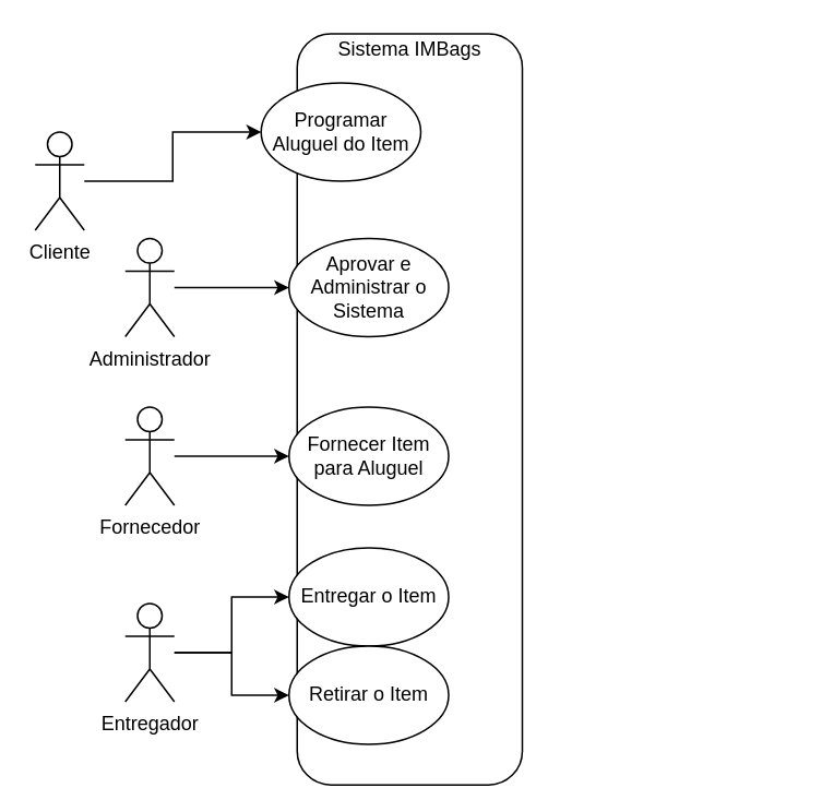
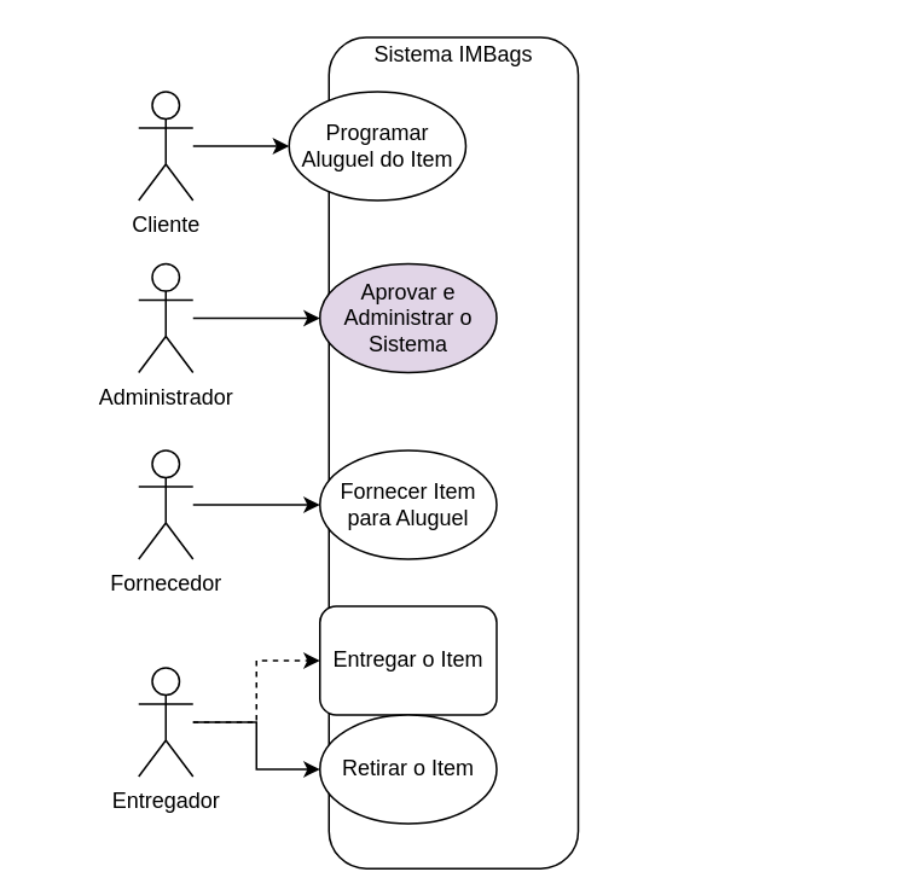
- <mxCell id="3" value="Cliente" style="shape=umlActor;verticalLabelPosition=bottom;verticalAlign=top;html=1;outlineConnect=0;" vertex="1" parent="1"><mxGeometry x="21" y="80" width="30" height="60" as="geometry" /></mxCell>
+ <mxCell id="3" value="Cliente" style="shape=umlActor;verticalLabelPosition=bottom;verticalAlign=top;html=1;outlineConnect=0;" vertex="1" parent="1"><mxGeometry x="76" y="50" width="30" height="60" as="geometry" /></mxCell>
- <mxCell id="14" value="Aprovar e Administrar o Sistema" style="ellipse;whiteSpace=wrap;html=1;" vertex="1" parent="1"><mxGeometry x="176" y="145" width="97.5" height="60" as="geometry" /></mxCell>
+ <mxCell id="14" value="Aprovar e Administrar o Sistema" style="ellipse;whiteSpace=wrap;html=1;fillColor=#e1d5e7;" vertex="1" parent="1"><mxGeometry x="176" y="145" width="97.5" height="60" as="geometry" /></mxCell>
- <mxCell id="16" value="Entregar o Item" style="ellipse;whiteSpace=wrap;html=1;" vertex="1" parent="1"><mxGeometry x="176" y="334" width="97.5" height="60" as="geometry" /></mxCell>
+ <mxCell id="16" value="Entregar o Item" style="whiteSpace=wrap;html=1;rounded=1;" vertex="1" parent="1"><mxGeometry x="176" y="334" width="97.5" height="60" as="geometry" /></mxCell>
- <mxCell id="8" style="edgeStyle=orthogonalEdgeStyle;rounded=0;orthogonalLoop=1;jettySize=auto;html=1;entryX=0;entryY=0.5;entryDx=0;entryDy=0;" edge="1" parent="1" source="10" target="16"><mxGeometry relative="1" as="geometry" /></mxCell>
+ <mxCell id="8" style="edgeStyle=orthogonalEdgeStyle;rounded=0;orthogonalLoop=1;jettySize=auto;html=1;entryX=0;entryY=0.5;entryDx=0;entryDy=0;dashed=1;" edge="1" parent="1" source="10" target="16"><mxGeometry relative="1" as="geometry" /></mxCell>
